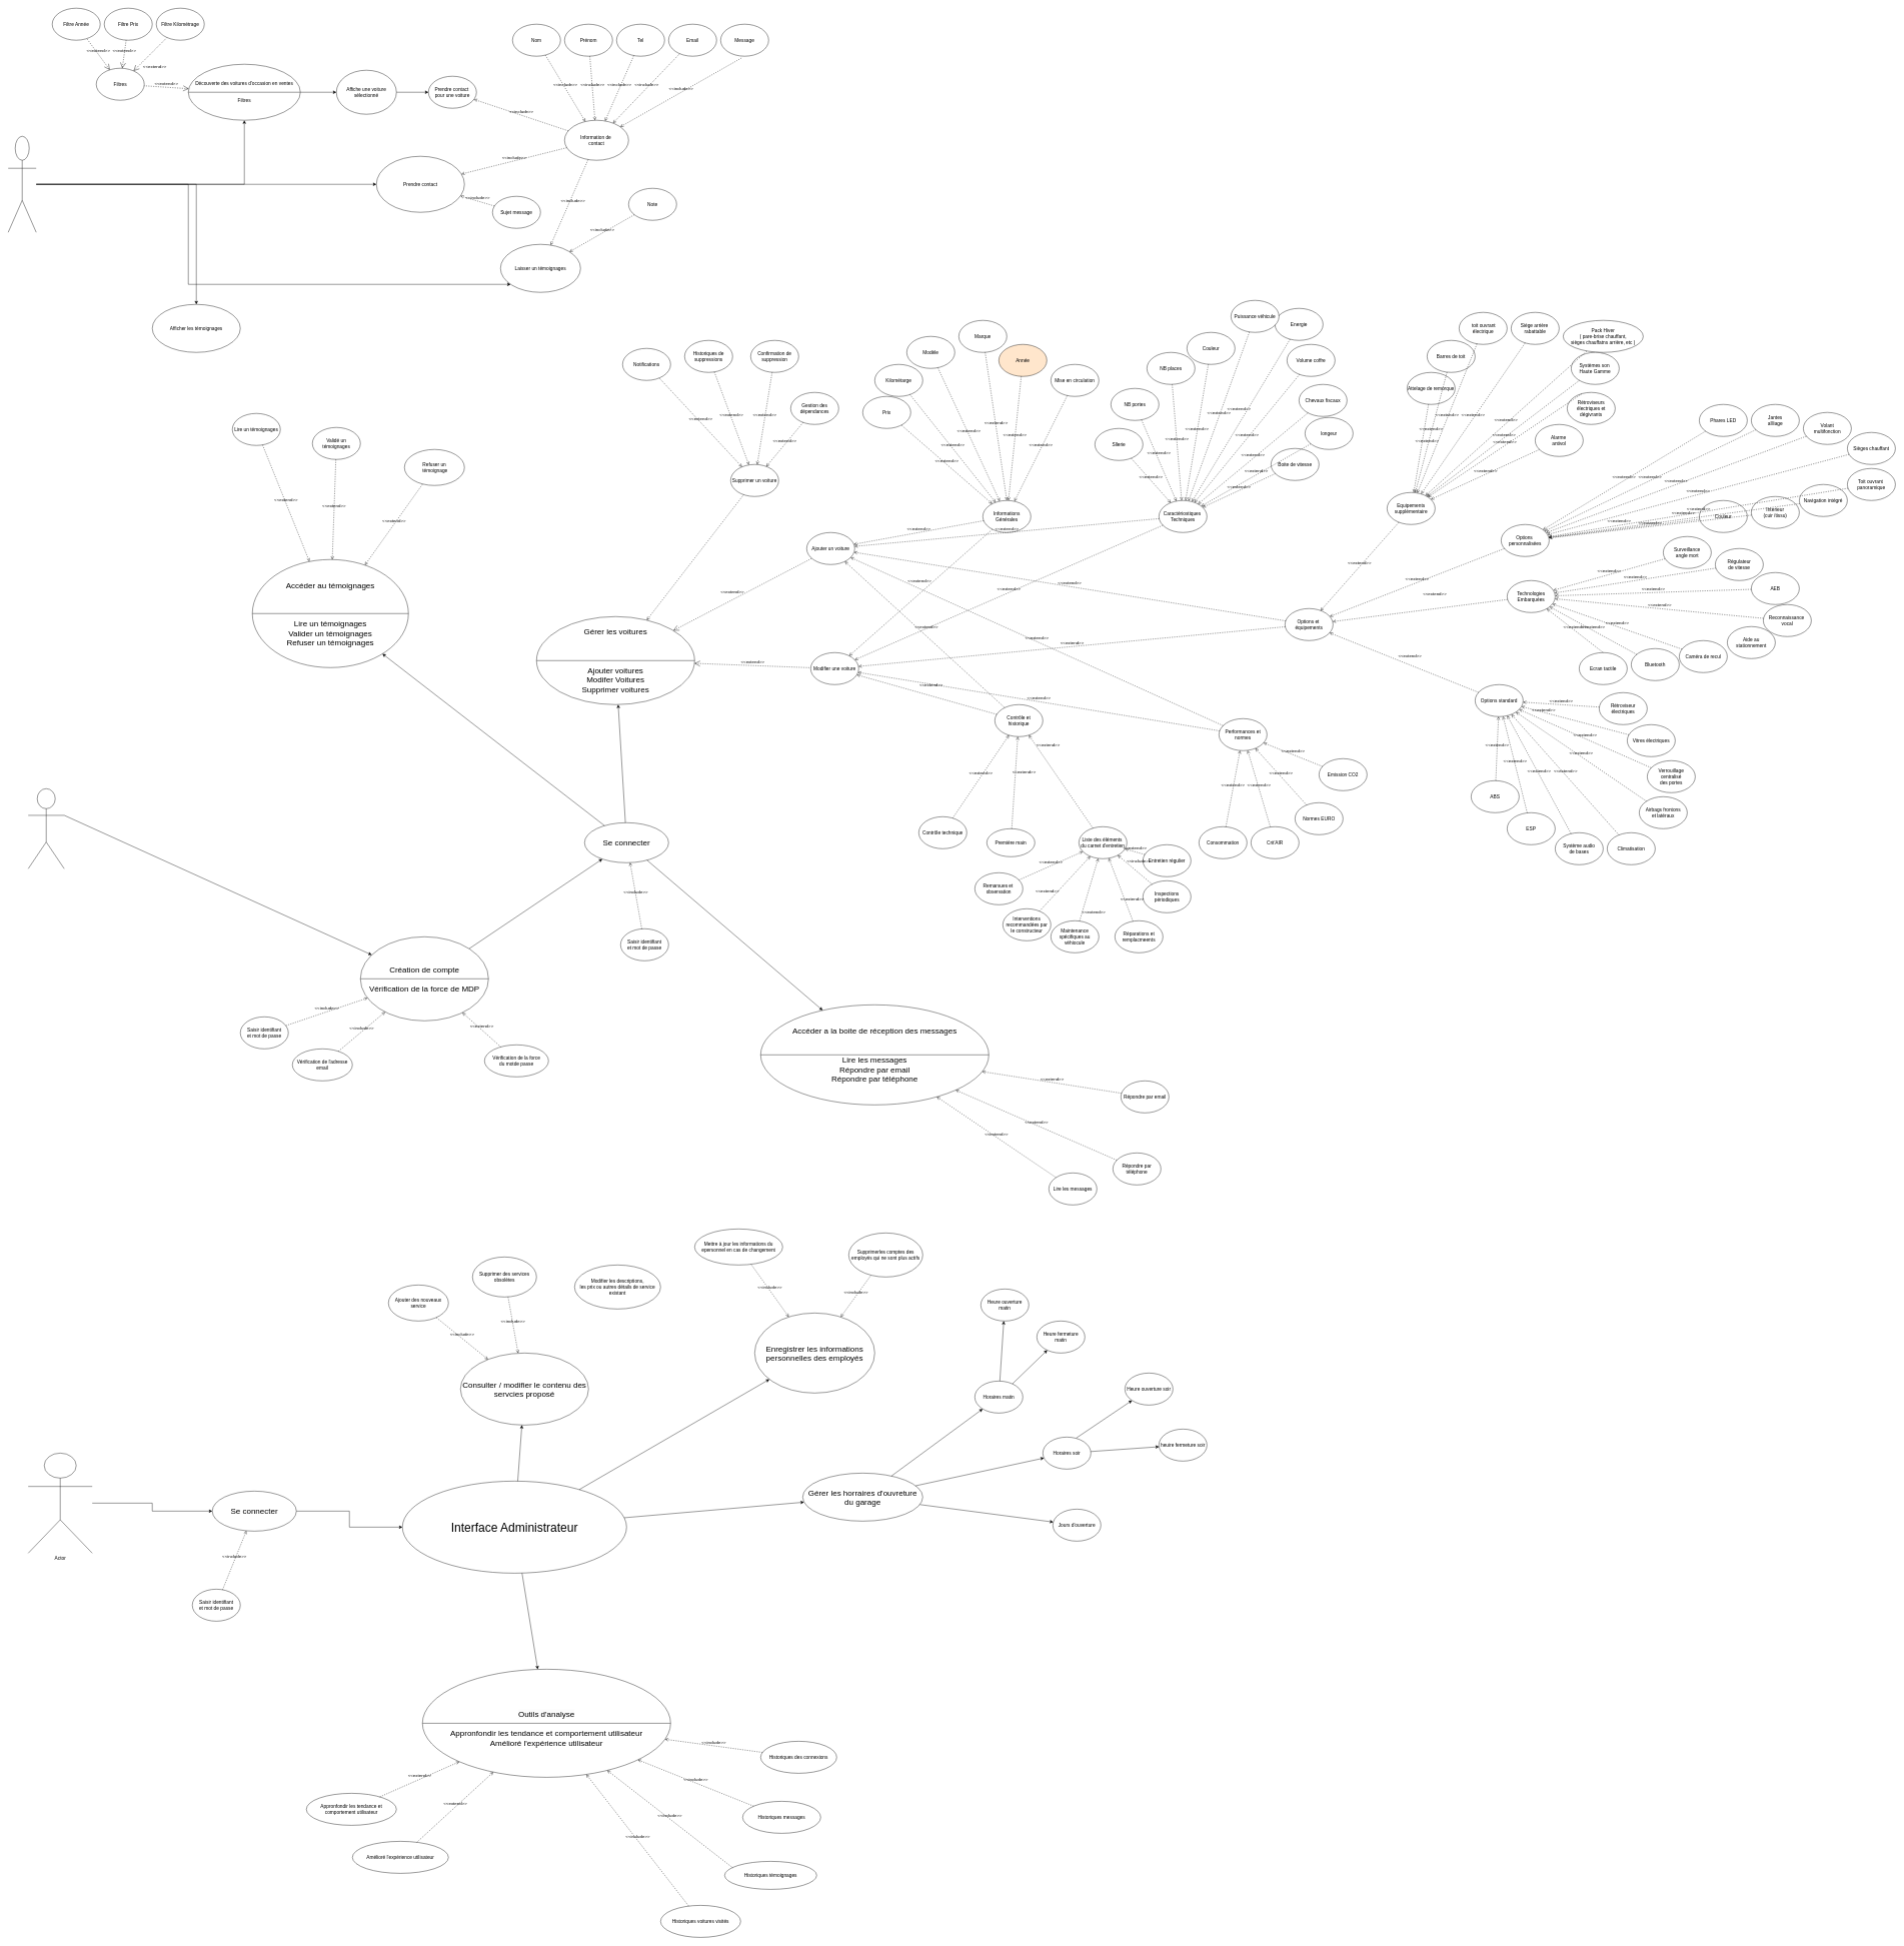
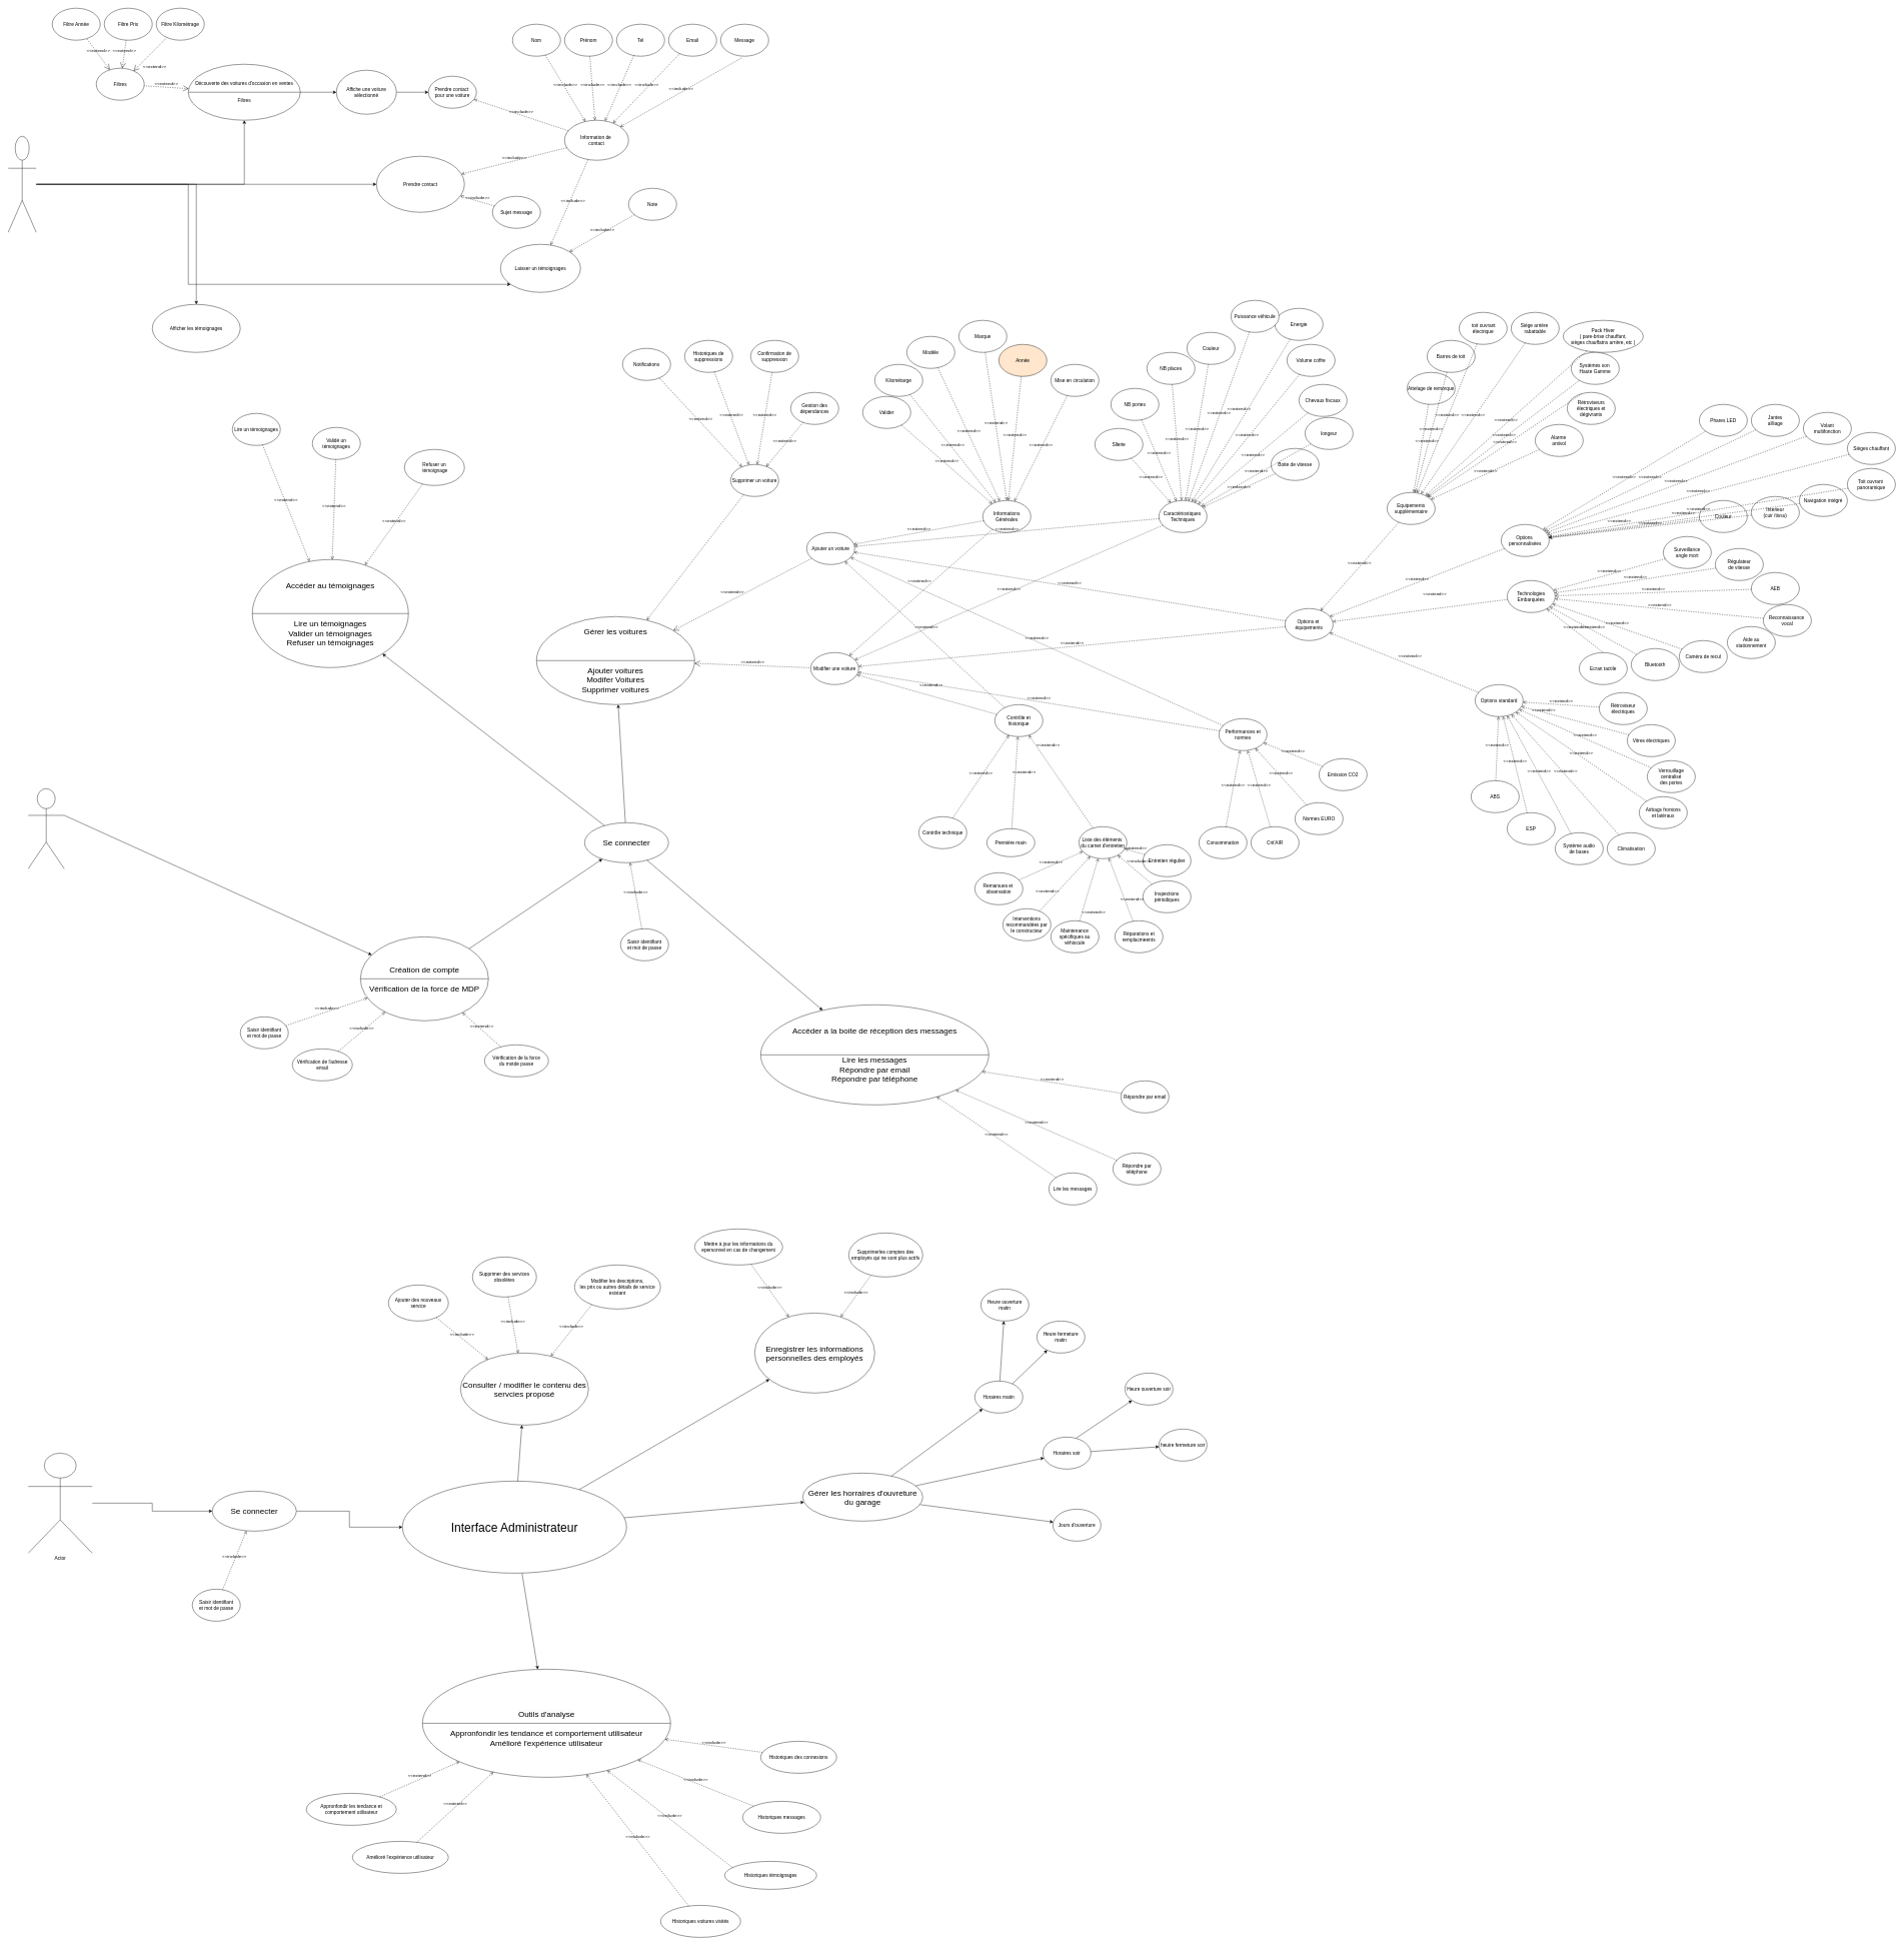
- <mxCell id="57" value="Prix" style="ellipse;whiteSpace=wrap;html=1;" parent="1" vertex="1"><mxGeometry x="2155" y="990" width="120" height="80" as="geometry" /></mxCell>
+ <mxCell id="57" value="Valider" style="ellipse;whiteSpace=wrap;html=1;" parent="1" vertex="1"><mxGeometry x="2155" y="990" width="120" height="80" as="geometry" /></mxCell>
+ <mxCell id="241" value="&amp;lt;&amp;lt;include&amp;gt;&amp;gt;" style="html=1;verticalAlign=bottom;labelBackgroundColor=none;endArrow=open;endFill=0;dashed=1;rounded=0;exitX=0.2;exitY=0.902;exitDx=0;exitDy=0;exitPerimeter=0;" parent="1" source="237" target="240" edge="1"><mxGeometry width="160" relative="1" as="geometry"><mxPoint x="1210" y="3520" as="sourcePoint" /><mxPoint x="1370" y="3520" as="targetPoint" /></mxGeometry></mxCell>
